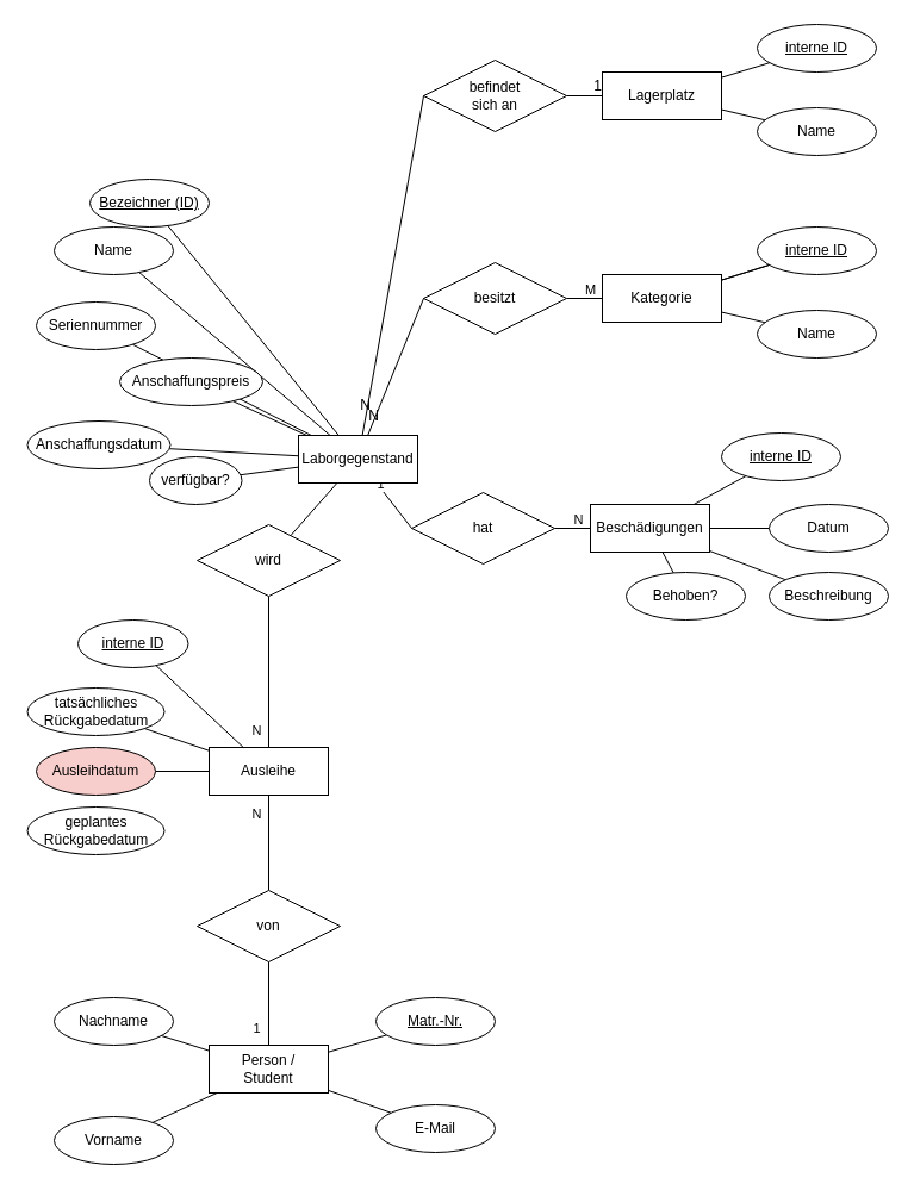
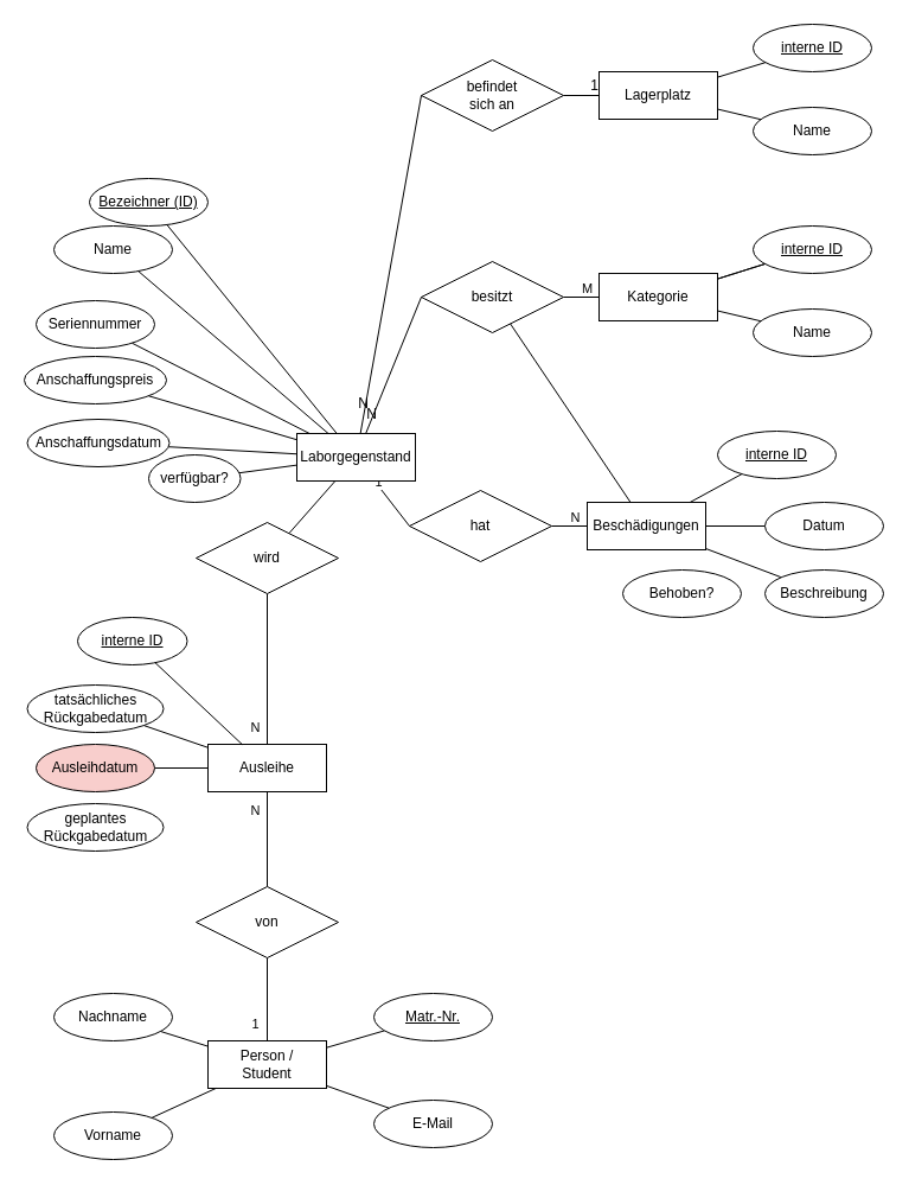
- <mxCell id="11" value="Anschaffungspreis" style="ellipse;whiteSpace=wrap;html=1;align=center;" parent="1" vertex="1"><mxGeometry x="100" y="300" width="120" height="40" as="geometry" /></mxCell>
+ <mxCell id="11" value="Anschaffungspreis" style="ellipse;whiteSpace=wrap;html=1;align=center;" parent="1" vertex="1"><mxGeometry x="20" y="300" width="120" height="40" as="geometry" /></mxCell>
- <mxCell id="48" style="edgeStyle=none;rounded=0;orthogonalLoop=1;jettySize=auto;html=1;endArrow=none;endFill=0;" parent="1" source="50" target="52" edge="1"><mxGeometry relative="1" as="geometry" /></mxCell>
+ <mxCell id="48" style="edgeStyle=none;rounded=0;orthogonalLoop=1;jettySize=auto;html=1;endArrow=none;endFill=0;" parent="1" source="50" target="15" edge="1"><mxGeometry relative="1" as="geometry" /></mxCell>
